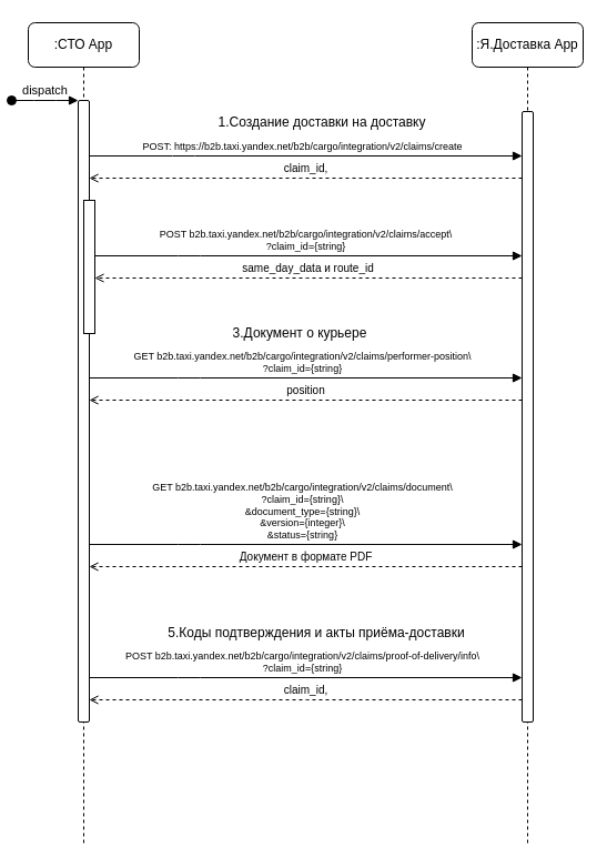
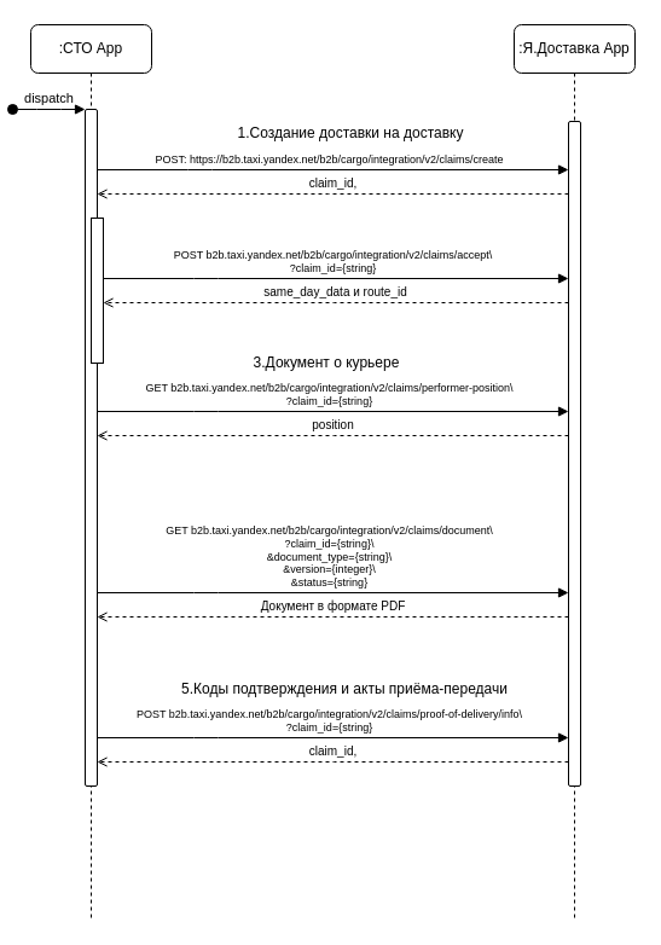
- <mxCell id="20" value="5.Коды подтверждения и акты приёма-доставки" style="text;html=1;strokeColor=none;fillColor=none;align=center;verticalAlign=middle;whiteSpace=wrap;rounded=0;" parent="1" vertex="1"><mxGeometry x="135" y="560" width="290" height="20" as="geometry" /></mxCell>
+ <mxCell id="20" value="5.Коды подтверждения и акты приёма-передачи" style="text;html=1;strokeColor=none;fillColor=none;align=center;verticalAlign=middle;whiteSpace=wrap;rounded=0;" parent="1" vertex="1"><mxGeometry x="135" y="560" width="290" height="20" as="geometry" /></mxCell>
